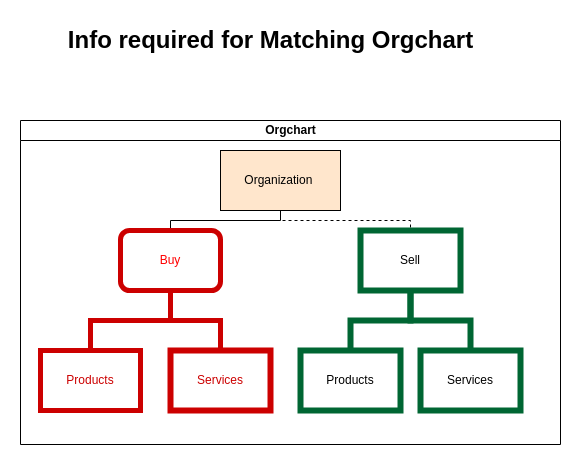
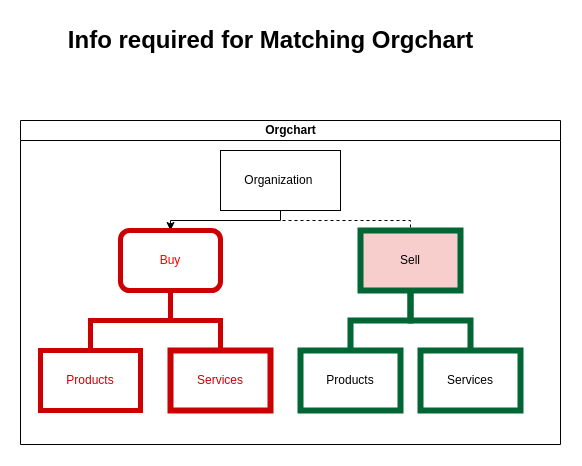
- <mxCell id="5" value="Organization&amp;nbsp; " style="whiteSpace=wrap;html=1;align=center;treeFolding=1;treeMoving=1;newEdgeStyle={&quot;edgeStyle&quot;:&quot;elbowEdgeStyle&quot;,&quot;startArrow&quot;:&quot;none&quot;,&quot;endArrow&quot;:&quot;none&quot;};fillColor=#ffe6cc;" vertex="1" parent="2"><mxGeometry x="200" y="30" width="120" height="60" as="geometry" /></mxCell>
+ <mxCell id="5" value="Organization&amp;nbsp; " style="whiteSpace=wrap;html=1;align=center;treeFolding=1;treeMoving=1;newEdgeStyle={&quot;edgeStyle&quot;:&quot;elbowEdgeStyle&quot;,&quot;startArrow&quot;:&quot;none&quot;,&quot;endArrow&quot;:&quot;none&quot;};" vertex="1" parent="2"><mxGeometry x="200" y="30" width="120" height="60" as="geometry" /></mxCell>
- <mxCell id="3" value="" style="edgeStyle=elbowEdgeStyle;elbow=vertical;startArrow=none;endArrow=none;rounded=0;" edge="1" parent="2" source="5" target="6"><mxGeometry relative="1" as="geometry" /></mxCell>
+ <mxCell id="3" value="" style="edgeStyle=elbowEdgeStyle;elbow=vertical;startArrow=none;endArrow=classic;rounded=0;" edge="1" parent="2" source="5" target="6"><mxGeometry relative="1" as="geometry" /></mxCell>
- <mxCell id="7" value="Sell" style="whiteSpace=wrap;html=1;align=center;verticalAlign=middle;treeFolding=1;treeMoving=1;newEdgeStyle={&quot;edgeStyle&quot;:&quot;elbowEdgeStyle&quot;,&quot;startArrow&quot;:&quot;none&quot;,&quot;endArrow&quot;:&quot;none&quot;};strokeColor=#006633;strokeWidth=6;" vertex="1" parent="2"><mxGeometry x="340" y="110" width="100" height="60" as="geometry" /></mxCell>
+ <mxCell id="7" value="Sell" style="whiteSpace=wrap;html=1;align=center;verticalAlign=middle;treeFolding=1;treeMoving=1;newEdgeStyle={&quot;edgeStyle&quot;:&quot;elbowEdgeStyle&quot;,&quot;startArrow&quot;:&quot;none&quot;,&quot;endArrow&quot;:&quot;none&quot;};strokeColor=#006633;strokeWidth=6;fillColor=#f8cecc;" vertex="1" parent="2"><mxGeometry x="340" y="110" width="100" height="60" as="geometry" /></mxCell>
